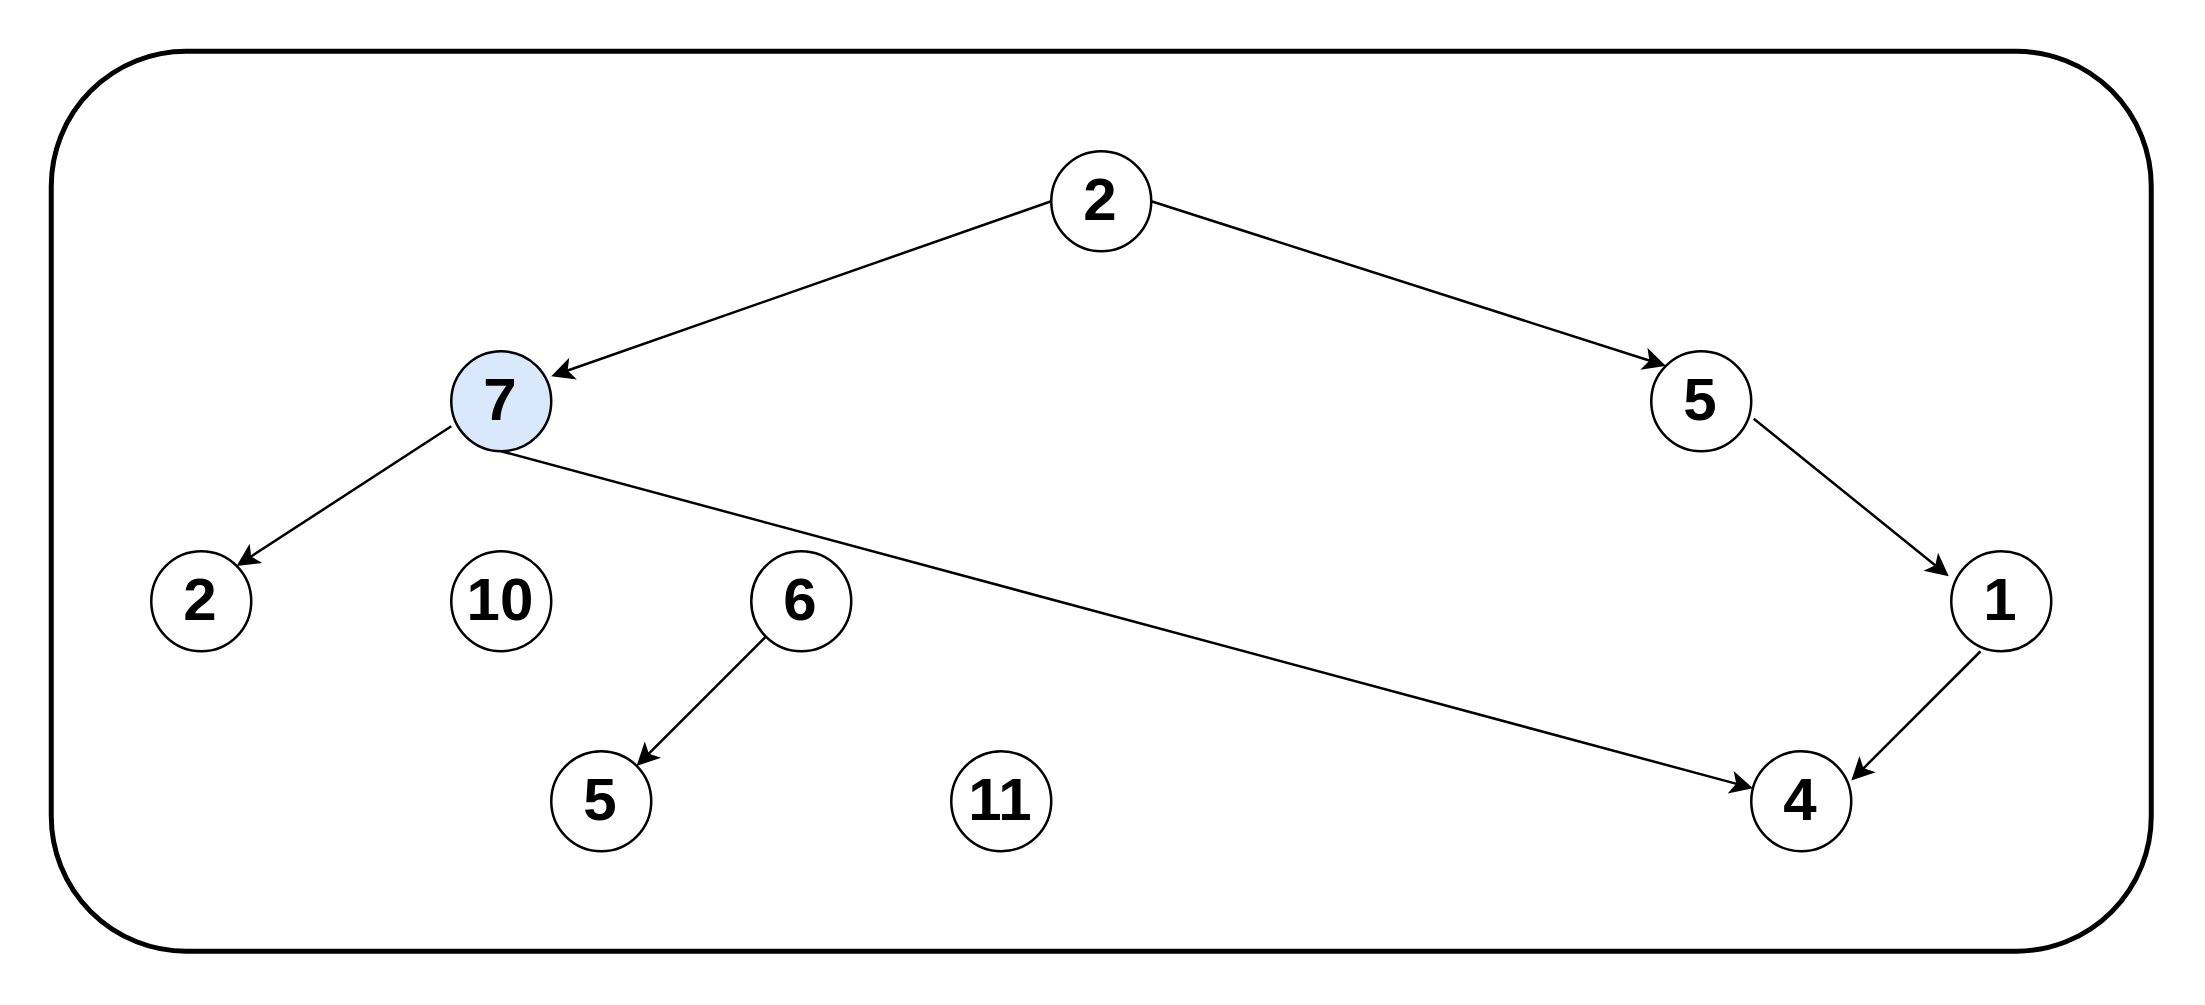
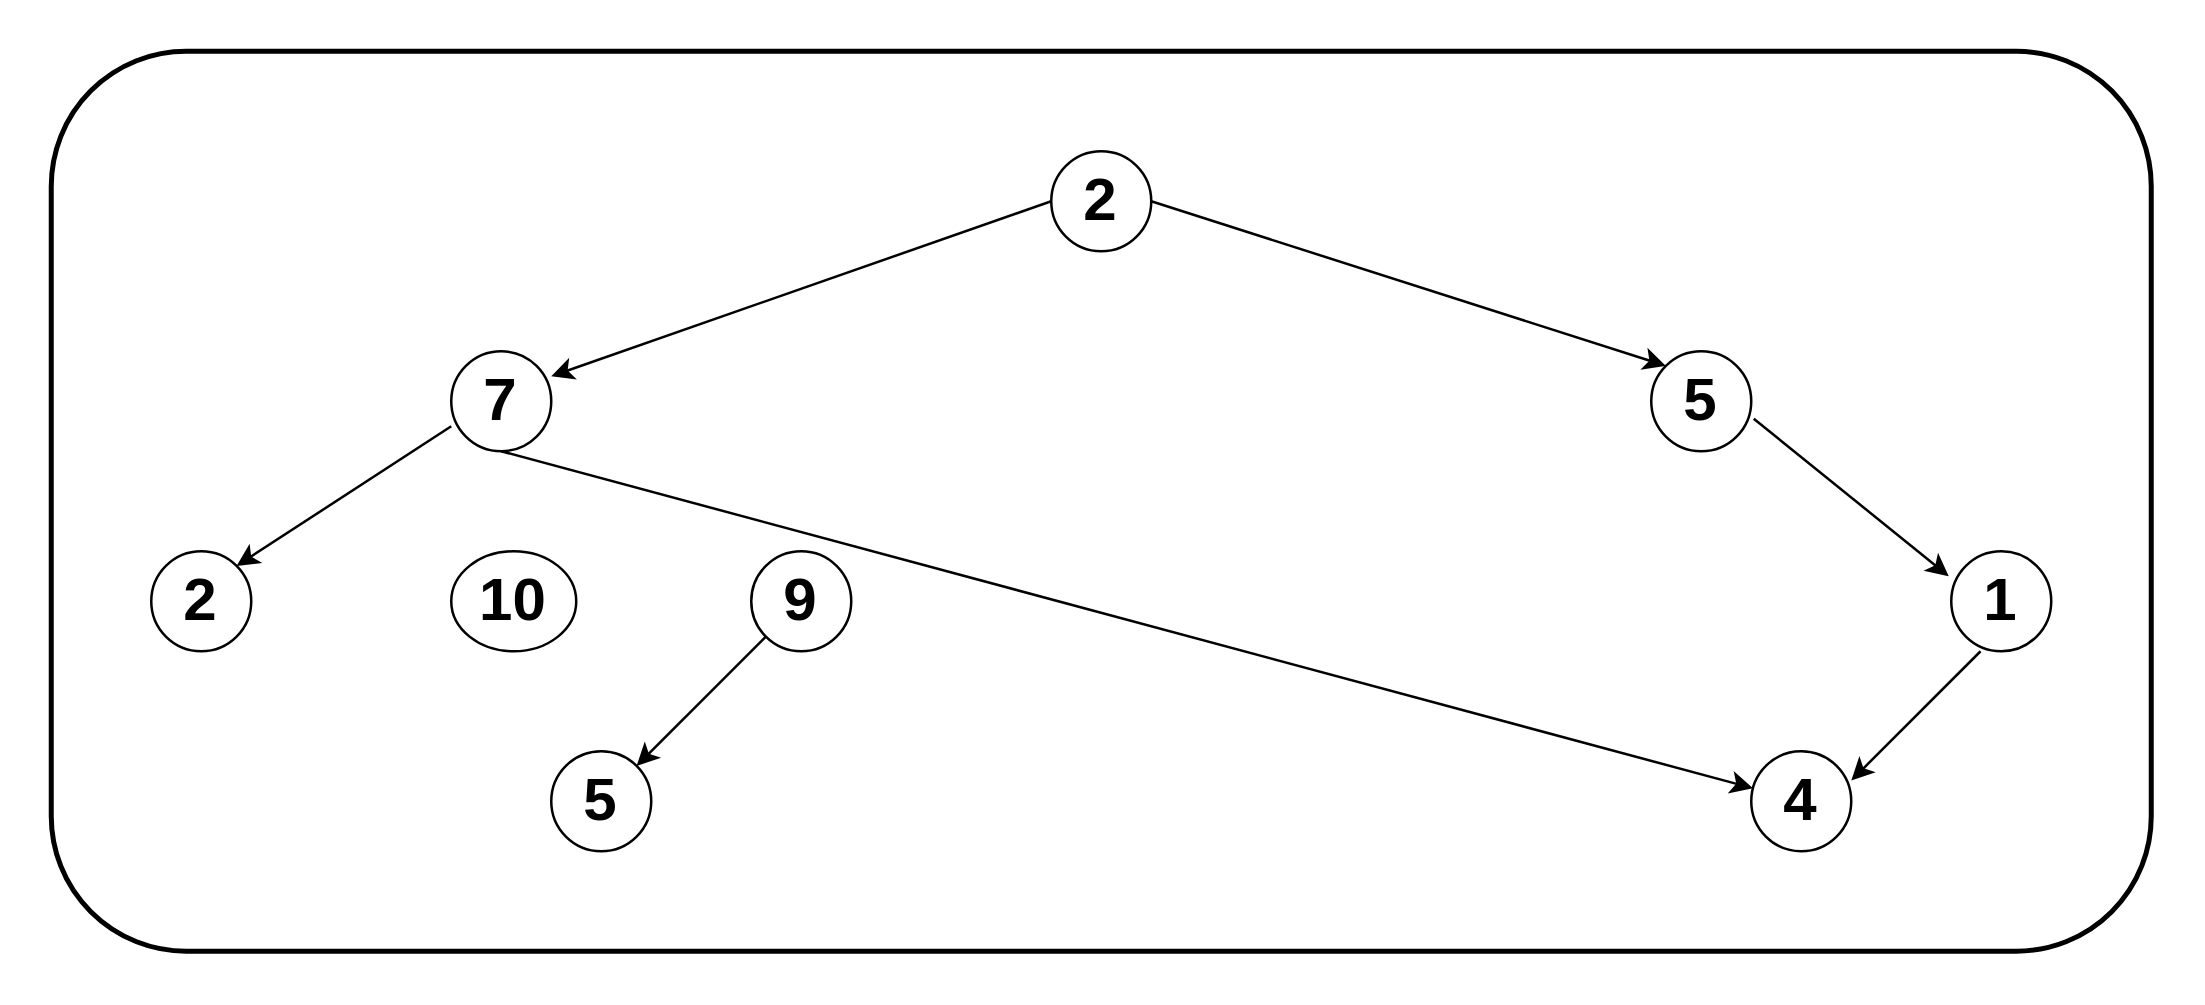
- <mxCell id="4" value="&lt;b&gt;&lt;font style=&quot;font-size: 24px;&quot;&gt;7&lt;/font&gt;&lt;/b&gt;" style="ellipse;whiteSpace=wrap;html=1;aspect=fixed;fillColor=#dae8fc;" parent="1" vertex="1"><mxGeometry x="180" y="140" width="40" height="40" as="geometry" /></mxCell>
+ <mxCell id="4" value="&lt;b&gt;&lt;font style=&quot;font-size: 24px;&quot;&gt;7&lt;/font&gt;&lt;/b&gt;" style="ellipse;whiteSpace=wrap;html=1;aspect=fixed;" parent="1" vertex="1"><mxGeometry x="180" y="140" width="40" height="40" as="geometry" /></mxCell>
- <mxCell id="18" value="&lt;font style=&quot;font-size: 24px;&quot;&gt;&lt;b&gt;10&lt;/b&gt;&lt;/font&gt;" style="ellipse;whiteSpace=wrap;html=1;aspect=fixed;" vertex="1" parent="1"><mxGeometry x="180" y="220" width="40" height="40" as="geometry" /></mxCell>
+ <mxCell id="18" value="&lt;font style=&quot;font-size: 24px;&quot;&gt;&lt;b&gt;10&lt;/b&gt;&lt;/font&gt;" style="ellipse;whiteSpace=wrap;html=1;aspect=fixed;" vertex="1" parent="1"><mxGeometry x="180" y="220" width="50" height="40" as="geometry" /></mxCell>
- <mxCell id="6" value="&lt;font style=&quot;font-size: 24px;&quot;&gt;&lt;b&gt;6&lt;/b&gt;&lt;/font&gt;" style="ellipse;whiteSpace=wrap;html=1;aspect=fixed;" parent="1" vertex="1"><mxGeometry x="300" y="220" width="40" height="40" as="geometry" /></mxCell>
+ <mxCell id="6" value="&lt;font style=&quot;font-size: 24px;&quot;&gt;&lt;b&gt;9&lt;/b&gt;&lt;/font&gt;" style="ellipse;whiteSpace=wrap;html=1;aspect=fixed;" parent="1" vertex="1"><mxGeometry x="300" y="220" width="40" height="40" as="geometry" /></mxCell>
- <mxCell id="8" value="&lt;font style=&quot;font-size: 24px;&quot;&gt;&lt;b&gt;11&lt;/b&gt;&lt;/font&gt;" style="ellipse;whiteSpace=wrap;html=1;aspect=fixed;" parent="1" vertex="1"><mxGeometry x="380" y="300" width="40" height="40" as="geometry" /></mxCell>
